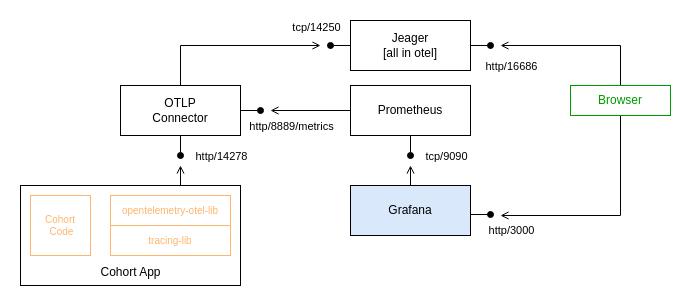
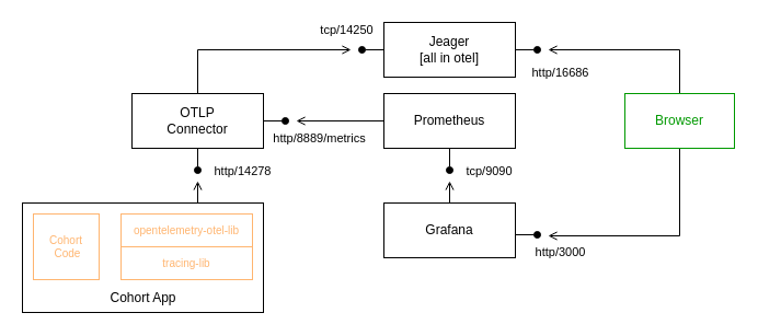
- <mxCell id="30" value="Browser" style="rounded=0;whiteSpace=wrap;html=1;strokeColor=#009900;fontColor=#009900;" vertex="1" parent="1"><mxGeometry x="570" y="85" width="100" height="30" as="geometry" /></mxCell>
+ <mxCell id="30" value="Browser" style="rounded=0;whiteSpace=wrap;html=1;strokeColor=#009900;fontColor=#009900;" vertex="1" parent="1"><mxGeometry x="570" y="85" width="100" height="50" as="geometry" /></mxCell>
- <mxCell id="5" value="Grafana" style="rounded=0;whiteSpace=wrap;html=1;fillColor=#dae8fc;" vertex="1" parent="1"><mxGeometry x="350" y="185" width="120" height="50" as="geometry" /></mxCell>
+ <mxCell id="5" value="Grafana" style="rounded=0;whiteSpace=wrap;html=1;" vertex="1" parent="1"><mxGeometry x="350" y="185" width="120" height="50" as="geometry" /></mxCell>
